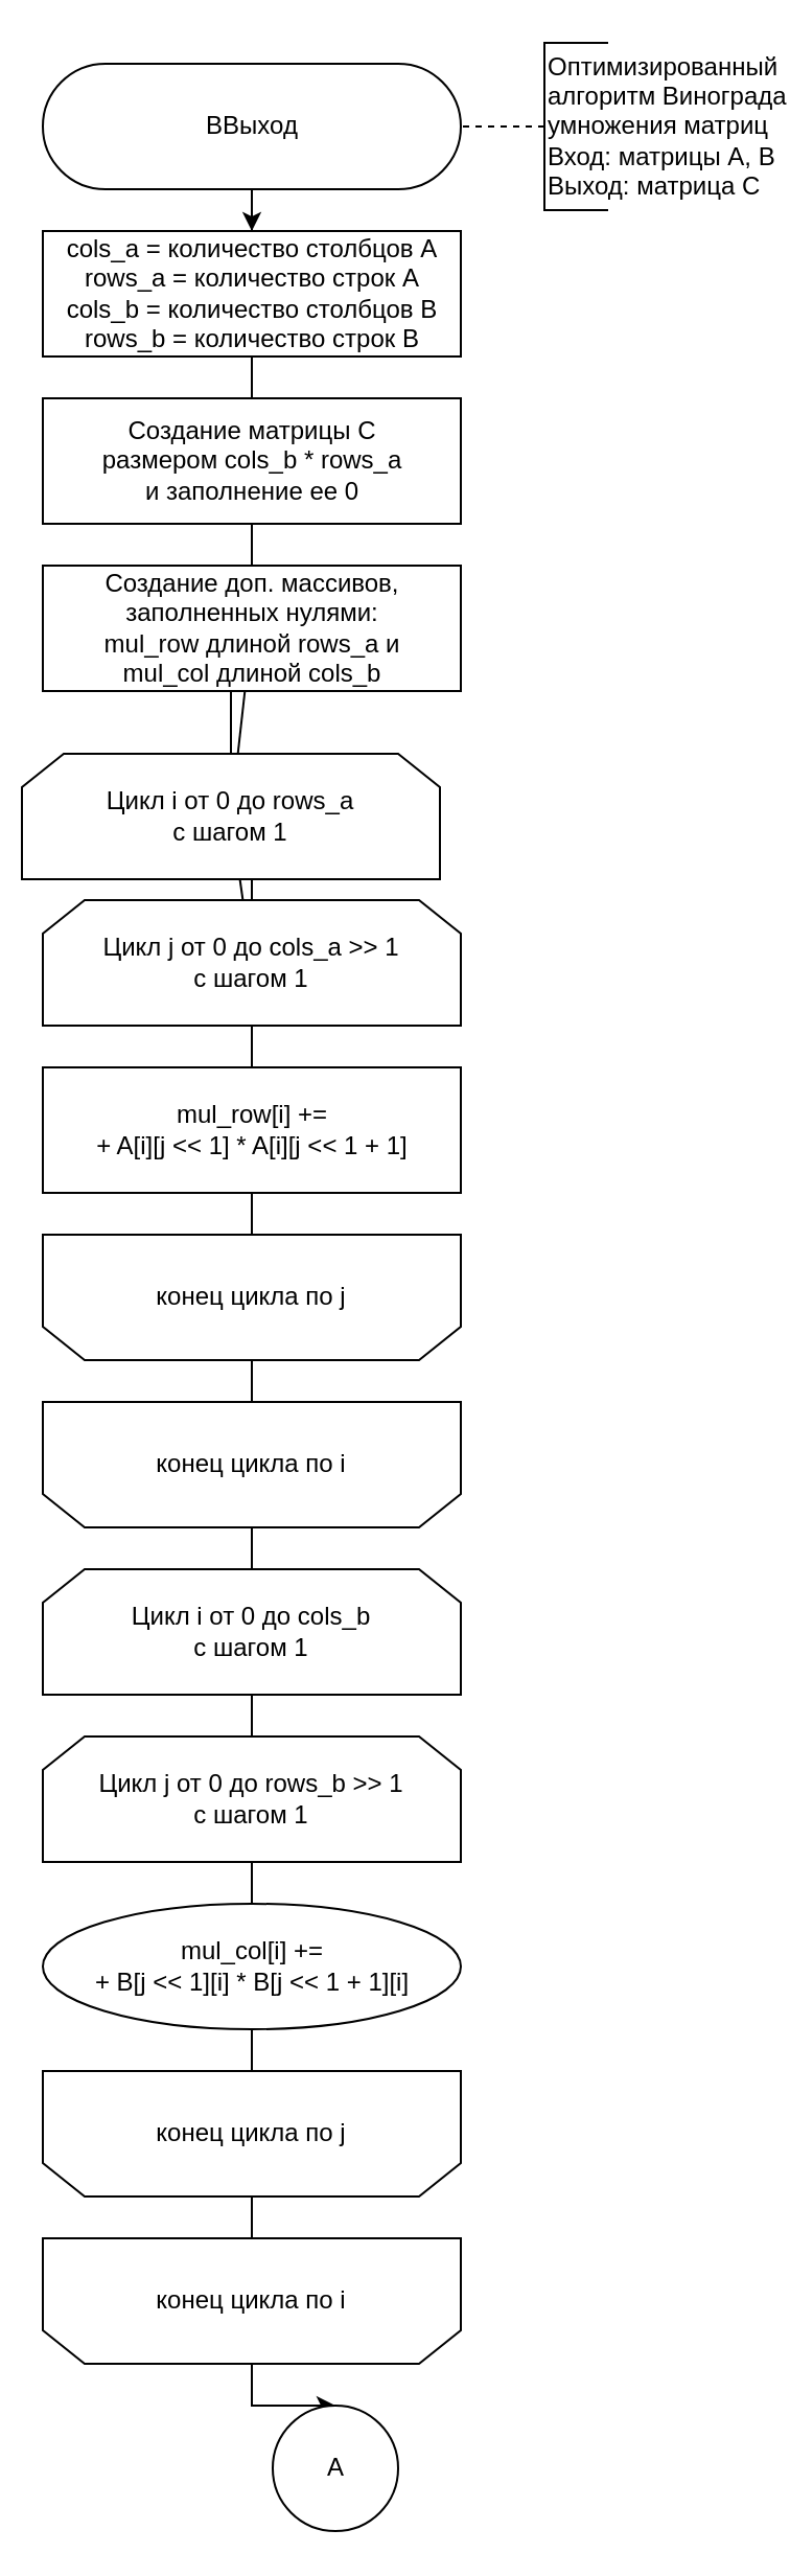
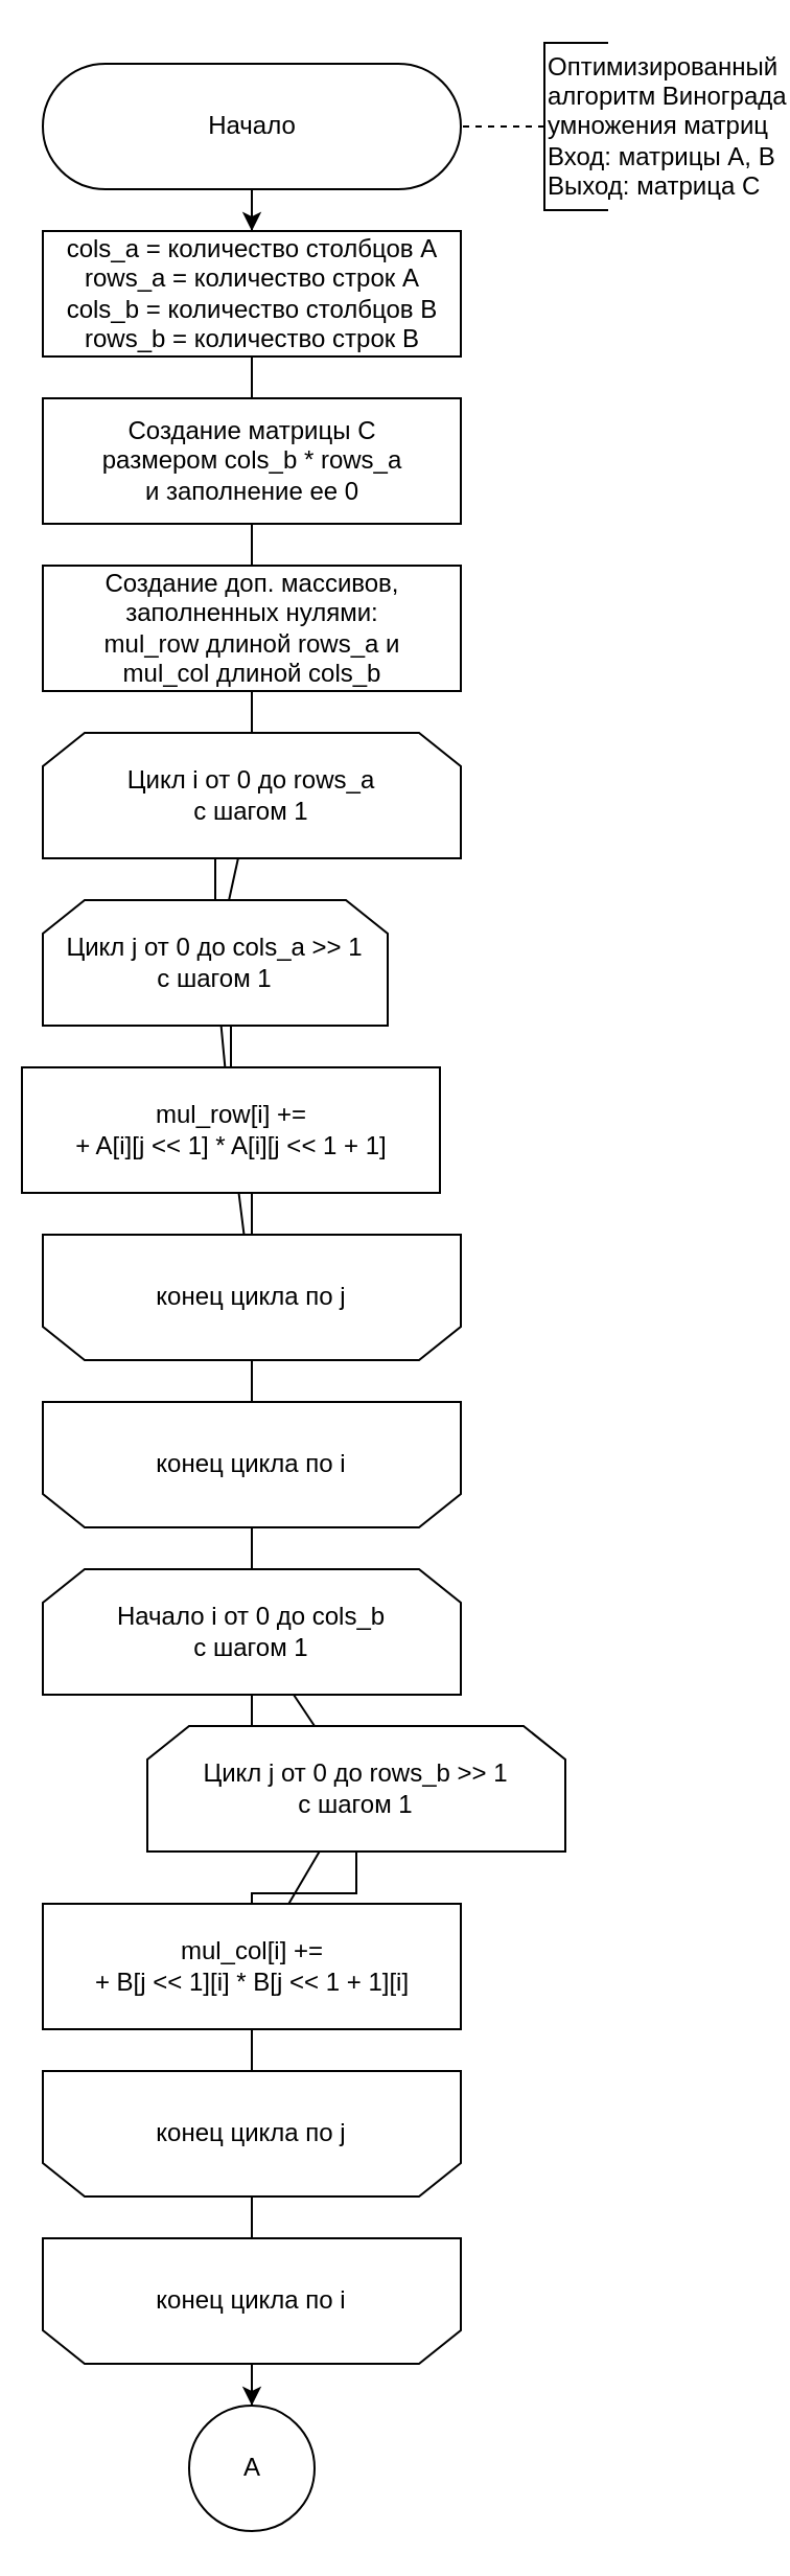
- <mxCell id="4" value="BВыход" style="html=1;dashed=0;whitespace=wrap;shape=mxgraph.dfd.start" parent="1" vertex="1"><mxGeometry x="20" y="30" width="200" height="60" as="geometry" /></mxCell>
+ <mxCell id="4" value="Начало" style="html=1;dashed=0;whitespace=wrap;shape=mxgraph.dfd.start" parent="1" vertex="1"><mxGeometry x="20" y="30" width="200" height="60" as="geometry" /></mxCell>
- <mxCell id="10" value="Цикл i от 0 до rows_a&lt;br&gt;с шагом 1" style="shape=loopLimit;whiteSpace=wrap;html=1;direction=east" parent="1" vertex="1"><mxGeometry x="10" y="360" width="200" height="60" as="geometry" /></mxCell>
+ <mxCell id="10" value="Цикл i от 0 до rows_a&lt;br&gt;с шагом 1" style="shape=loopLimit;whiteSpace=wrap;html=1;direction=east" parent="1" vertex="1"><mxGeometry x="20" y="350" width="200" height="60" as="geometry" /></mxCell>
- <mxCell id="16" value="Цикл j от 0 до cols_a &amp;gt;&amp;gt; 1&lt;br&gt;с шагом 1" style="shape=loopLimit;whiteSpace=wrap;html=1;direction=east" parent="1" vertex="1"><mxGeometry x="20" y="430" width="200" height="60" as="geometry" /></mxCell>
+ <mxCell id="16" value="Цикл j от 0 до cols_a &amp;gt;&amp;gt; 1&lt;br&gt;с шагом 1" style="shape=loopLimit;whiteSpace=wrap;html=1;direction=east" parent="1" vertex="1"><mxGeometry x="20" y="430" width="165" height="60" as="geometry" /></mxCell>
- <mxCell id="19" value="mul_row[i] +=&lt;br&gt;+ A[i][j &amp;lt;&amp;lt; 1] * A[i][j &amp;lt;&amp;lt; 1 + 1]" style="html=1;dashed=0;whitespace=wrap;" parent="1" vertex="1"><mxGeometry x="20" y="510" width="200" height="60" as="geometry" /></mxCell>
+ <mxCell id="19" value="mul_row[i] +=&lt;br&gt;+ A[i][j &amp;lt;&amp;lt; 1] * A[i][j &amp;lt;&amp;lt; 1 + 1]" style="html=1;dashed=0;whitespace=wrap;" parent="1" vertex="1"><mxGeometry x="10" y="510" width="200" height="60" as="geometry" /></mxCell>
- <mxCell id="28" value="Цикл i от 0 до cols_b&lt;br&gt;с шагом 1" style="shape=loopLimit;whiteSpace=wrap;html=1;direction=east" parent="1" vertex="1"><mxGeometry x="20" y="750" width="200" height="60" as="geometry" /></mxCell>
+ <mxCell id="28" value="Начало i от 0 до cols_b&lt;br&gt;с шагом 1" style="shape=loopLimit;whiteSpace=wrap;html=1;direction=east" parent="1" vertex="1"><mxGeometry x="20" y="750" width="200" height="60" as="geometry" /></mxCell>
- <mxCell id="31" value="Цикл j от 0 до rows_b &amp;gt;&amp;gt; 1&lt;br&gt;с шагом 1" style="shape=loopLimit;whiteSpace=wrap;html=1;direction=east" parent="1" vertex="1"><mxGeometry x="20" y="830" width="200" height="60" as="geometry" /></mxCell>
+ <mxCell id="31" value="Цикл j от 0 до rows_b &amp;gt;&amp;gt; 1&lt;br&gt;с шагом 1" style="shape=loopLimit;whiteSpace=wrap;html=1;direction=east" parent="1" vertex="1"><mxGeometry x="70" y="825" width="200" height="60" as="geometry" /></mxCell>
- <mxCell id="34" value="mul_col[i] +=&lt;br&gt;+ B[j &amp;lt;&amp;lt; 1][i] * B[j &amp;lt;&amp;lt; 1 + 1][i]" style="ellipse;html=1;dashed=0;whitespace=wrap;" parent="1" vertex="1"><mxGeometry x="20" y="910" width="200" height="60" as="geometry" /></mxCell>
+ <mxCell id="34" value="mul_col[i] +=&lt;br&gt;+ B[j &amp;lt;&amp;lt; 1][i] * B[j &amp;lt;&amp;lt; 1 + 1][i]" style="html=1;dashed=0;whitespace=wrap;" parent="1" vertex="1"><mxGeometry x="20" y="910" width="200" height="60" as="geometry" /></mxCell>
- <mxCell id="41" value="A" style="shape=ellipse;html=1;dashed=0;whitespace=wrap;aspect=fixed;perimeter=ellipsePerimeter;" parent="1" vertex="1"><mxGeometry x="130" y="1150" width="60" height="60" as="geometry" /></mxCell>
+ <mxCell id="41" value="A" style="shape=ellipse;html=1;dashed=0;whitespace=wrap;aspect=fixed;perimeter=ellipsePerimeter;" parent="1" vertex="1"><mxGeometry x="90" y="1150" width="60" height="60" as="geometry" /></mxCell>
